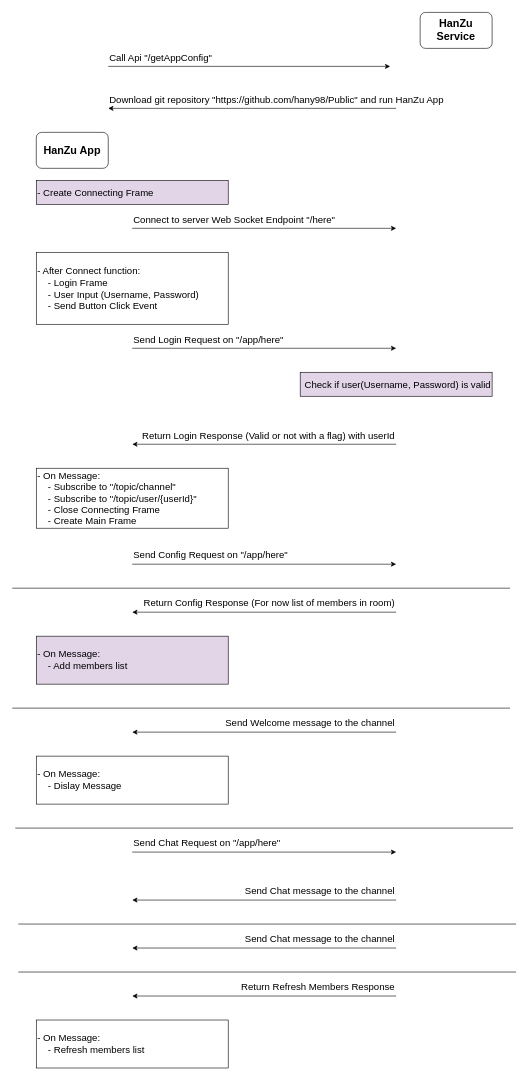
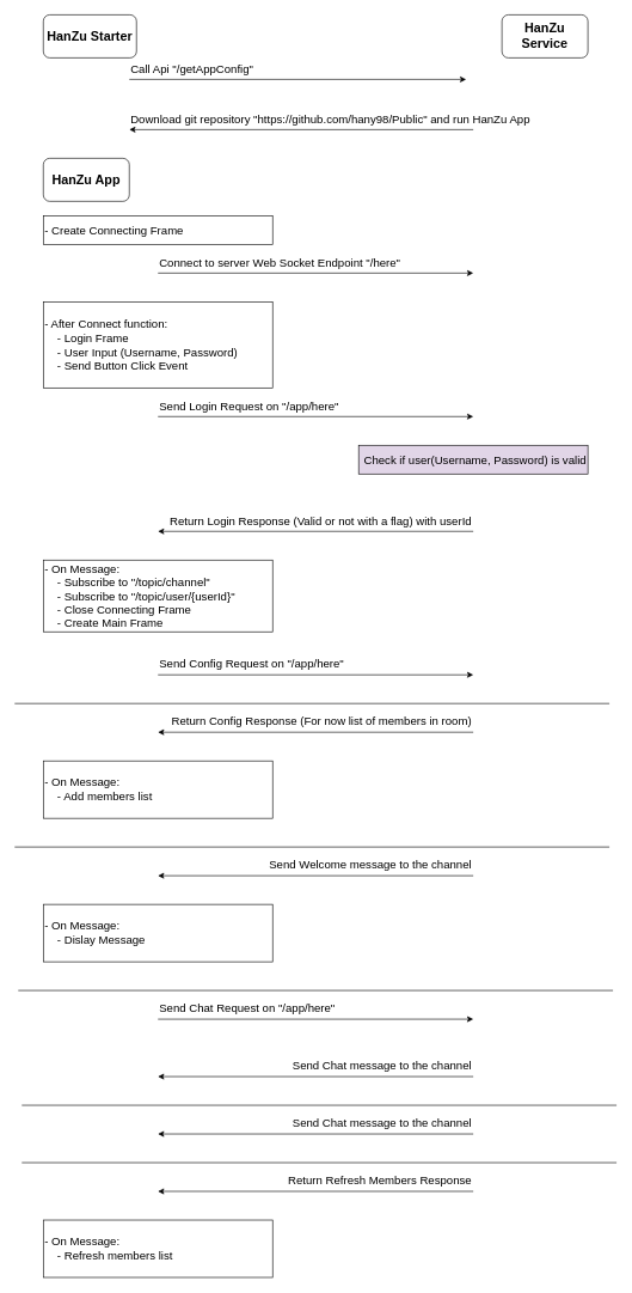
+ <mxCell id="36" value="&lt;b&gt;&lt;font style=&quot;font-size: 18px&quot;&gt;HanZu Starter&lt;/font&gt;&lt;/b&gt;" style="rounded=1;whiteSpace=wrap;html=1;" vertex="1" parent="1"><mxGeometry x="60" y="20" width="130" height="60" as="geometry" /></mxCell>
- <mxCell id="13" value="&lt;span style=&quot;font-size: 16px&quot;&gt;- Create Connecting Frame&lt;/span&gt;" style="rounded=0;whiteSpace=wrap;html=1;align=left;fillColor=#e1d5e7;" parent="1" vertex="1"><mxGeometry x="60" y="300" width="320" height="40" as="geometry" /></mxCell>
+ <mxCell id="13" value="&lt;span style=&quot;font-size: 16px&quot;&gt;- Create Connecting Frame&lt;/span&gt;" style="rounded=0;whiteSpace=wrap;html=1;align=left;" parent="1" vertex="1"><mxGeometry x="60" y="300" width="320" height="40" as="geometry" /></mxCell>
- <mxCell id="18" value="&lt;font style=&quot;font-size: 16px&quot;&gt;- On Message:&lt;br&gt;&amp;nbsp; &amp;nbsp; - Add members list&lt;br&gt;&lt;/font&gt;" style="rounded=0;whiteSpace=wrap;html=1;align=left;fillColor=#e1d5e7;" parent="1" vertex="1"><mxGeometry x="60" y="1060" width="320" height="80" as="geometry" /></mxCell>
+ <mxCell id="18" value="&lt;font style=&quot;font-size: 16px&quot;&gt;- On Message:&lt;br&gt;&amp;nbsp; &amp;nbsp; - Add members list&lt;br&gt;&lt;/font&gt;" style="rounded=0;whiteSpace=wrap;html=1;align=left;" parent="1" vertex="1"><mxGeometry x="60" y="1060" width="320" height="80" as="geometry" /></mxCell>
